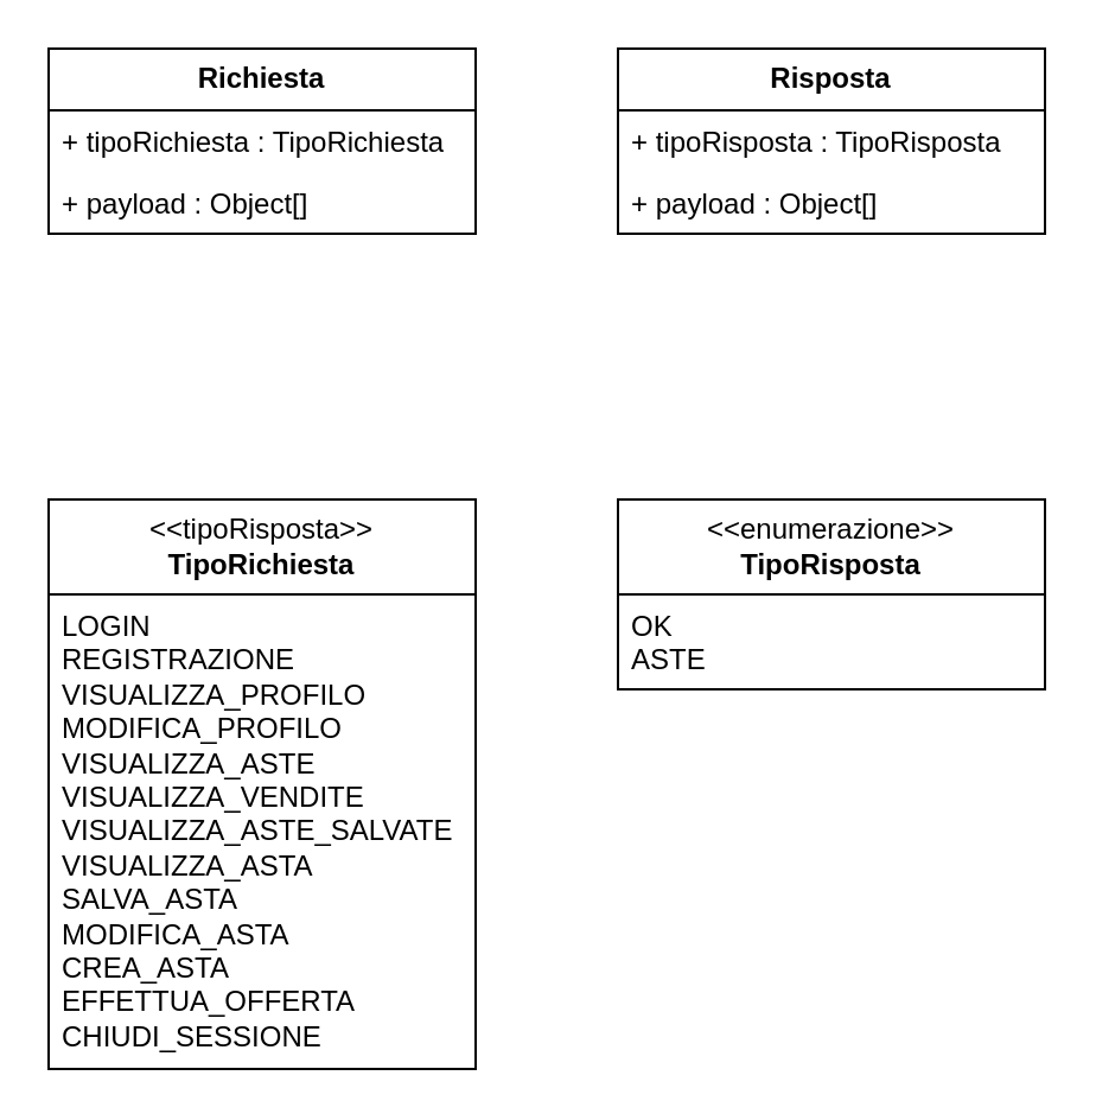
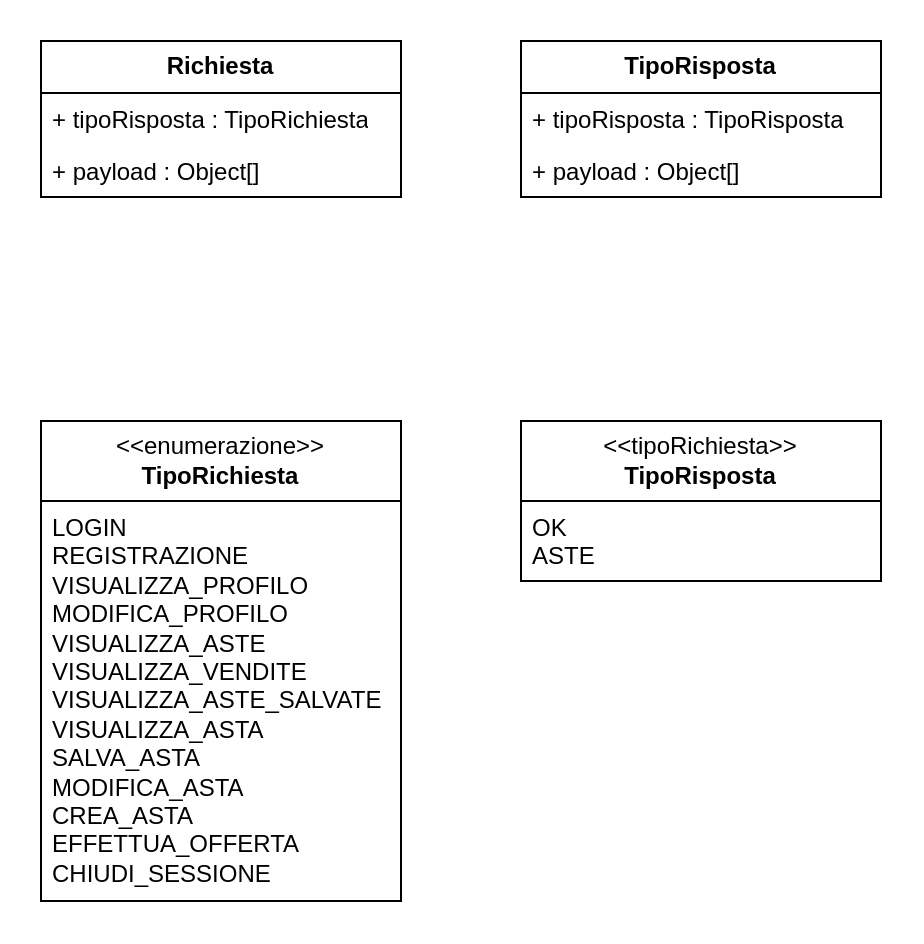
- <mxCell id="7" value="&lt;b&gt;Risposta&lt;/b&gt;" style="swimlane;fontStyle=0;childLayout=stackLayout;horizontal=1;startSize=26;fillColor=none;horizontalStack=0;resizeParent=1;resizeParentMax=0;resizeLast=0;collapsible=1;marginBottom=0;whiteSpace=wrap;html=1;" parent="1" vertex="1"><mxGeometry x="260" y="20" width="180" height="78" as="geometry" /></mxCell>
+ <mxCell id="7" value="&lt;b&gt;TipoRisposta&lt;/b&gt;" style="swimlane;fontStyle=0;childLayout=stackLayout;horizontal=1;startSize=26;fillColor=none;horizontalStack=0;resizeParent=1;resizeParentMax=0;resizeLast=0;collapsible=1;marginBottom=0;whiteSpace=wrap;html=1;" parent="1" vertex="1"><mxGeometry x="260" y="20" width="180" height="78" as="geometry" /></mxCell>
- <mxCell id="5" value="+ tipoRichiesta : TipoRichiesta" style="text;strokeColor=none;fillColor=none;align=left;verticalAlign=top;spacingLeft=4;spacingRight=4;overflow=hidden;rotatable=0;points=[[0,0.5],[1,0.5]];portConstraint=eastwest;whiteSpace=wrap;html=1;" parent="4" vertex="1"><mxGeometry y="26" width="180" height="26" as="geometry" /></mxCell>
+ <mxCell id="5" value="+ tipoRisposta : TipoRichiesta" style="text;strokeColor=none;fillColor=none;align=left;verticalAlign=top;spacingLeft=4;spacingRight=4;overflow=hidden;rotatable=0;points=[[0,0.5],[1,0.5]];portConstraint=eastwest;whiteSpace=wrap;html=1;" parent="4" vertex="1"><mxGeometry y="26" width="180" height="26" as="geometry" /></mxCell>
- <mxCell id="2" value="&lt;div&gt;&amp;lt;&amp;lt;tipoRisposta&amp;gt;&amp;gt;&lt;/div&gt;&lt;b&gt;TipoRichiesta&lt;/b&gt;" style="swimlane;fontStyle=0;childLayout=stackLayout;horizontal=1;startSize=40;fillColor=none;horizontalStack=0;resizeParent=1;resizeParentMax=0;resizeLast=0;collapsible=1;marginBottom=0;whiteSpace=wrap;html=1;" parent="1" vertex="1"><mxGeometry x="20" y="210" width="180" height="240" as="geometry" /></mxCell>
+ <mxCell id="2" value="&lt;div&gt;&amp;lt;&amp;lt;enumerazione&amp;gt;&amp;gt;&lt;/div&gt;&lt;b&gt;TipoRichiesta&lt;/b&gt;" style="swimlane;fontStyle=0;childLayout=stackLayout;horizontal=1;startSize=40;fillColor=none;horizontalStack=0;resizeParent=1;resizeParentMax=0;resizeLast=0;collapsible=1;marginBottom=0;whiteSpace=wrap;html=1;" parent="1" vertex="1"><mxGeometry x="20" y="210" width="180" height="240" as="geometry" /></mxCell>
- <mxCell id="10" value="&lt;div&gt;&amp;lt;&amp;lt;enumerazione&amp;gt;&amp;gt;&lt;/div&gt;&lt;b&gt;TipoRisposta&lt;/b&gt;" style="swimlane;fontStyle=0;childLayout=stackLayout;horizontal=1;startSize=40;fillColor=none;horizontalStack=0;resizeParent=1;resizeParentMax=0;resizeLast=0;collapsible=1;marginBottom=0;whiteSpace=wrap;html=1;" parent="1" vertex="1"><mxGeometry x="260" y="210" width="180" height="80" as="geometry" /></mxCell>
+ <mxCell id="10" value="&lt;div&gt;&amp;lt;&amp;lt;tipoRichiesta&amp;gt;&amp;gt;&lt;/div&gt;&lt;b&gt;TipoRisposta&lt;/b&gt;" style="swimlane;fontStyle=0;childLayout=stackLayout;horizontal=1;startSize=40;fillColor=none;horizontalStack=0;resizeParent=1;resizeParentMax=0;resizeLast=0;collapsible=1;marginBottom=0;whiteSpace=wrap;html=1;" parent="1" vertex="1"><mxGeometry x="260" y="210" width="180" height="80" as="geometry" /></mxCell>
